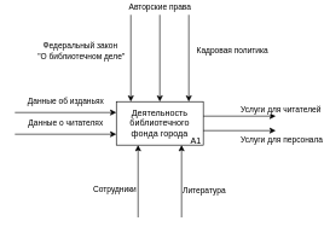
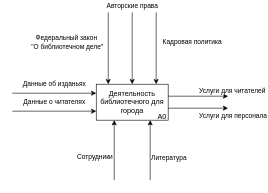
- <mxCell id="2" value="Деятельность библиотечного фонда города" style="rounded=0;whiteSpace=wrap;html=1;" vertex="1" parent="1"><mxGeometry x="160" y="140" width="120" height="60" as="geometry" /></mxCell>
+ <mxCell id="2" value="Деятельность библиотечного для города" style="rounded=0;whiteSpace=wrap;html=1;" vertex="1" parent="1"><mxGeometry x="160" y="140" width="120" height="60" as="geometry" /></mxCell>
- <mxCell id="12" value="A1" style="text;html=1;strokeColor=none;fillColor=none;align=center;verticalAlign=middle;whiteSpace=wrap;rounded=0;" vertex="1" parent="1"><mxGeometry x="240" y="180" width="60" height="30" as="geometry" /></mxCell>
+ <mxCell id="12" value="A0" style="text;html=1;strokeColor=none;fillColor=none;align=center;verticalAlign=middle;whiteSpace=wrap;rounded=0;" vertex="1" parent="1"><mxGeometry x="240" y="180" width="60" height="30" as="geometry" /></mxCell>
